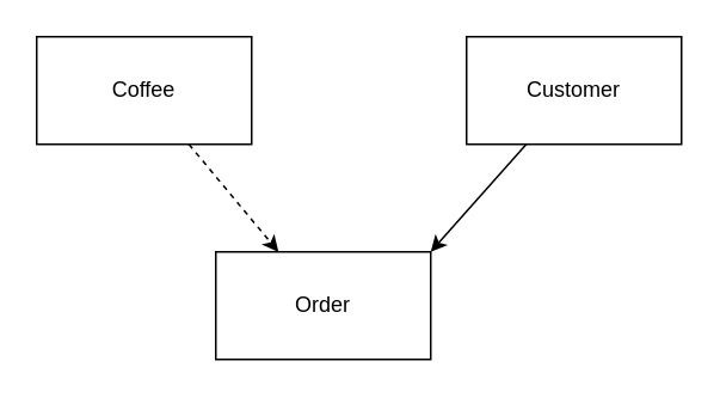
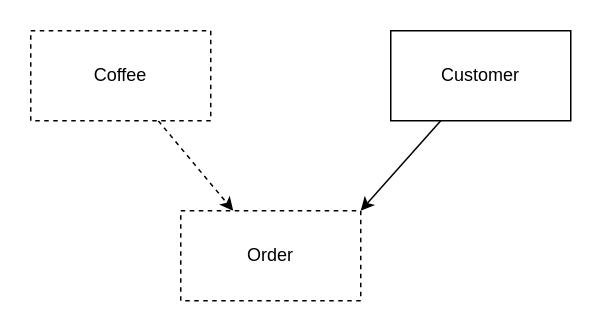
- <mxCell id="3" value="Coffee" style="rounded=0;whiteSpace=wrap;html=1;" vertex="1" parent="1"><mxGeometry x="20" y="20" width="120" height="60" as="geometry" /></mxCell>
+ <mxCell id="3" value="Coffee" style="rounded=0;whiteSpace=wrap;html=1;dashed=1;" vertex="1" parent="1"><mxGeometry x="20" y="20" width="120" height="60" as="geometry" /></mxCell>
- <mxCell id="4" value="Order" style="rounded=0;whiteSpace=wrap;html=1;" vertex="1" parent="1"><mxGeometry x="120" y="140" width="120" height="60" as="geometry" /></mxCell>
+ <mxCell id="4" value="Order" style="rounded=0;whiteSpace=wrap;html=1;dashed=1;" vertex="1" parent="1"><mxGeometry x="120" y="140" width="120" height="60" as="geometry" /></mxCell>
